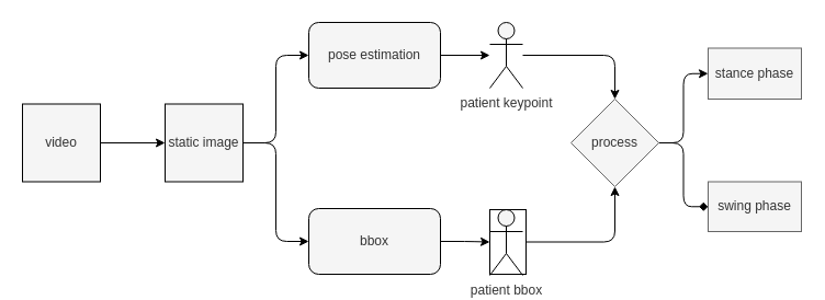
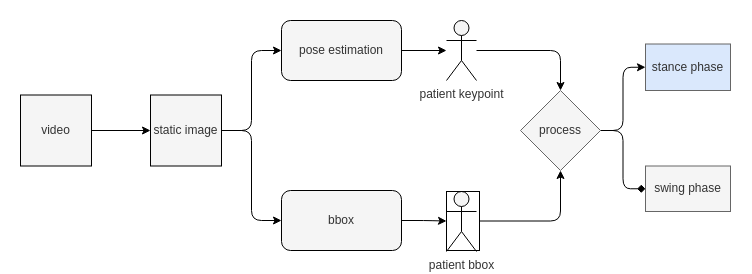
- <mxCell id="14" value="stance phase" style="rounded=0;whiteSpace=wrap;html=1;strokeColor=#666666;fillColor=#f5f5f5;fontColor=#333333;" parent="1" vertex="1"><mxGeometry x="645" y="43.5" width="85" height="46.5" as="geometry" /></mxCell>
+ <mxCell id="14" value="stance phase" style="rounded=0;whiteSpace=wrap;html=1;strokeColor=#666666;fillColor=#dae8fc;fontColor=#333333;" parent="1" vertex="1"><mxGeometry x="645" y="43.5" width="85" height="46.5" as="geometry" /></mxCell>
